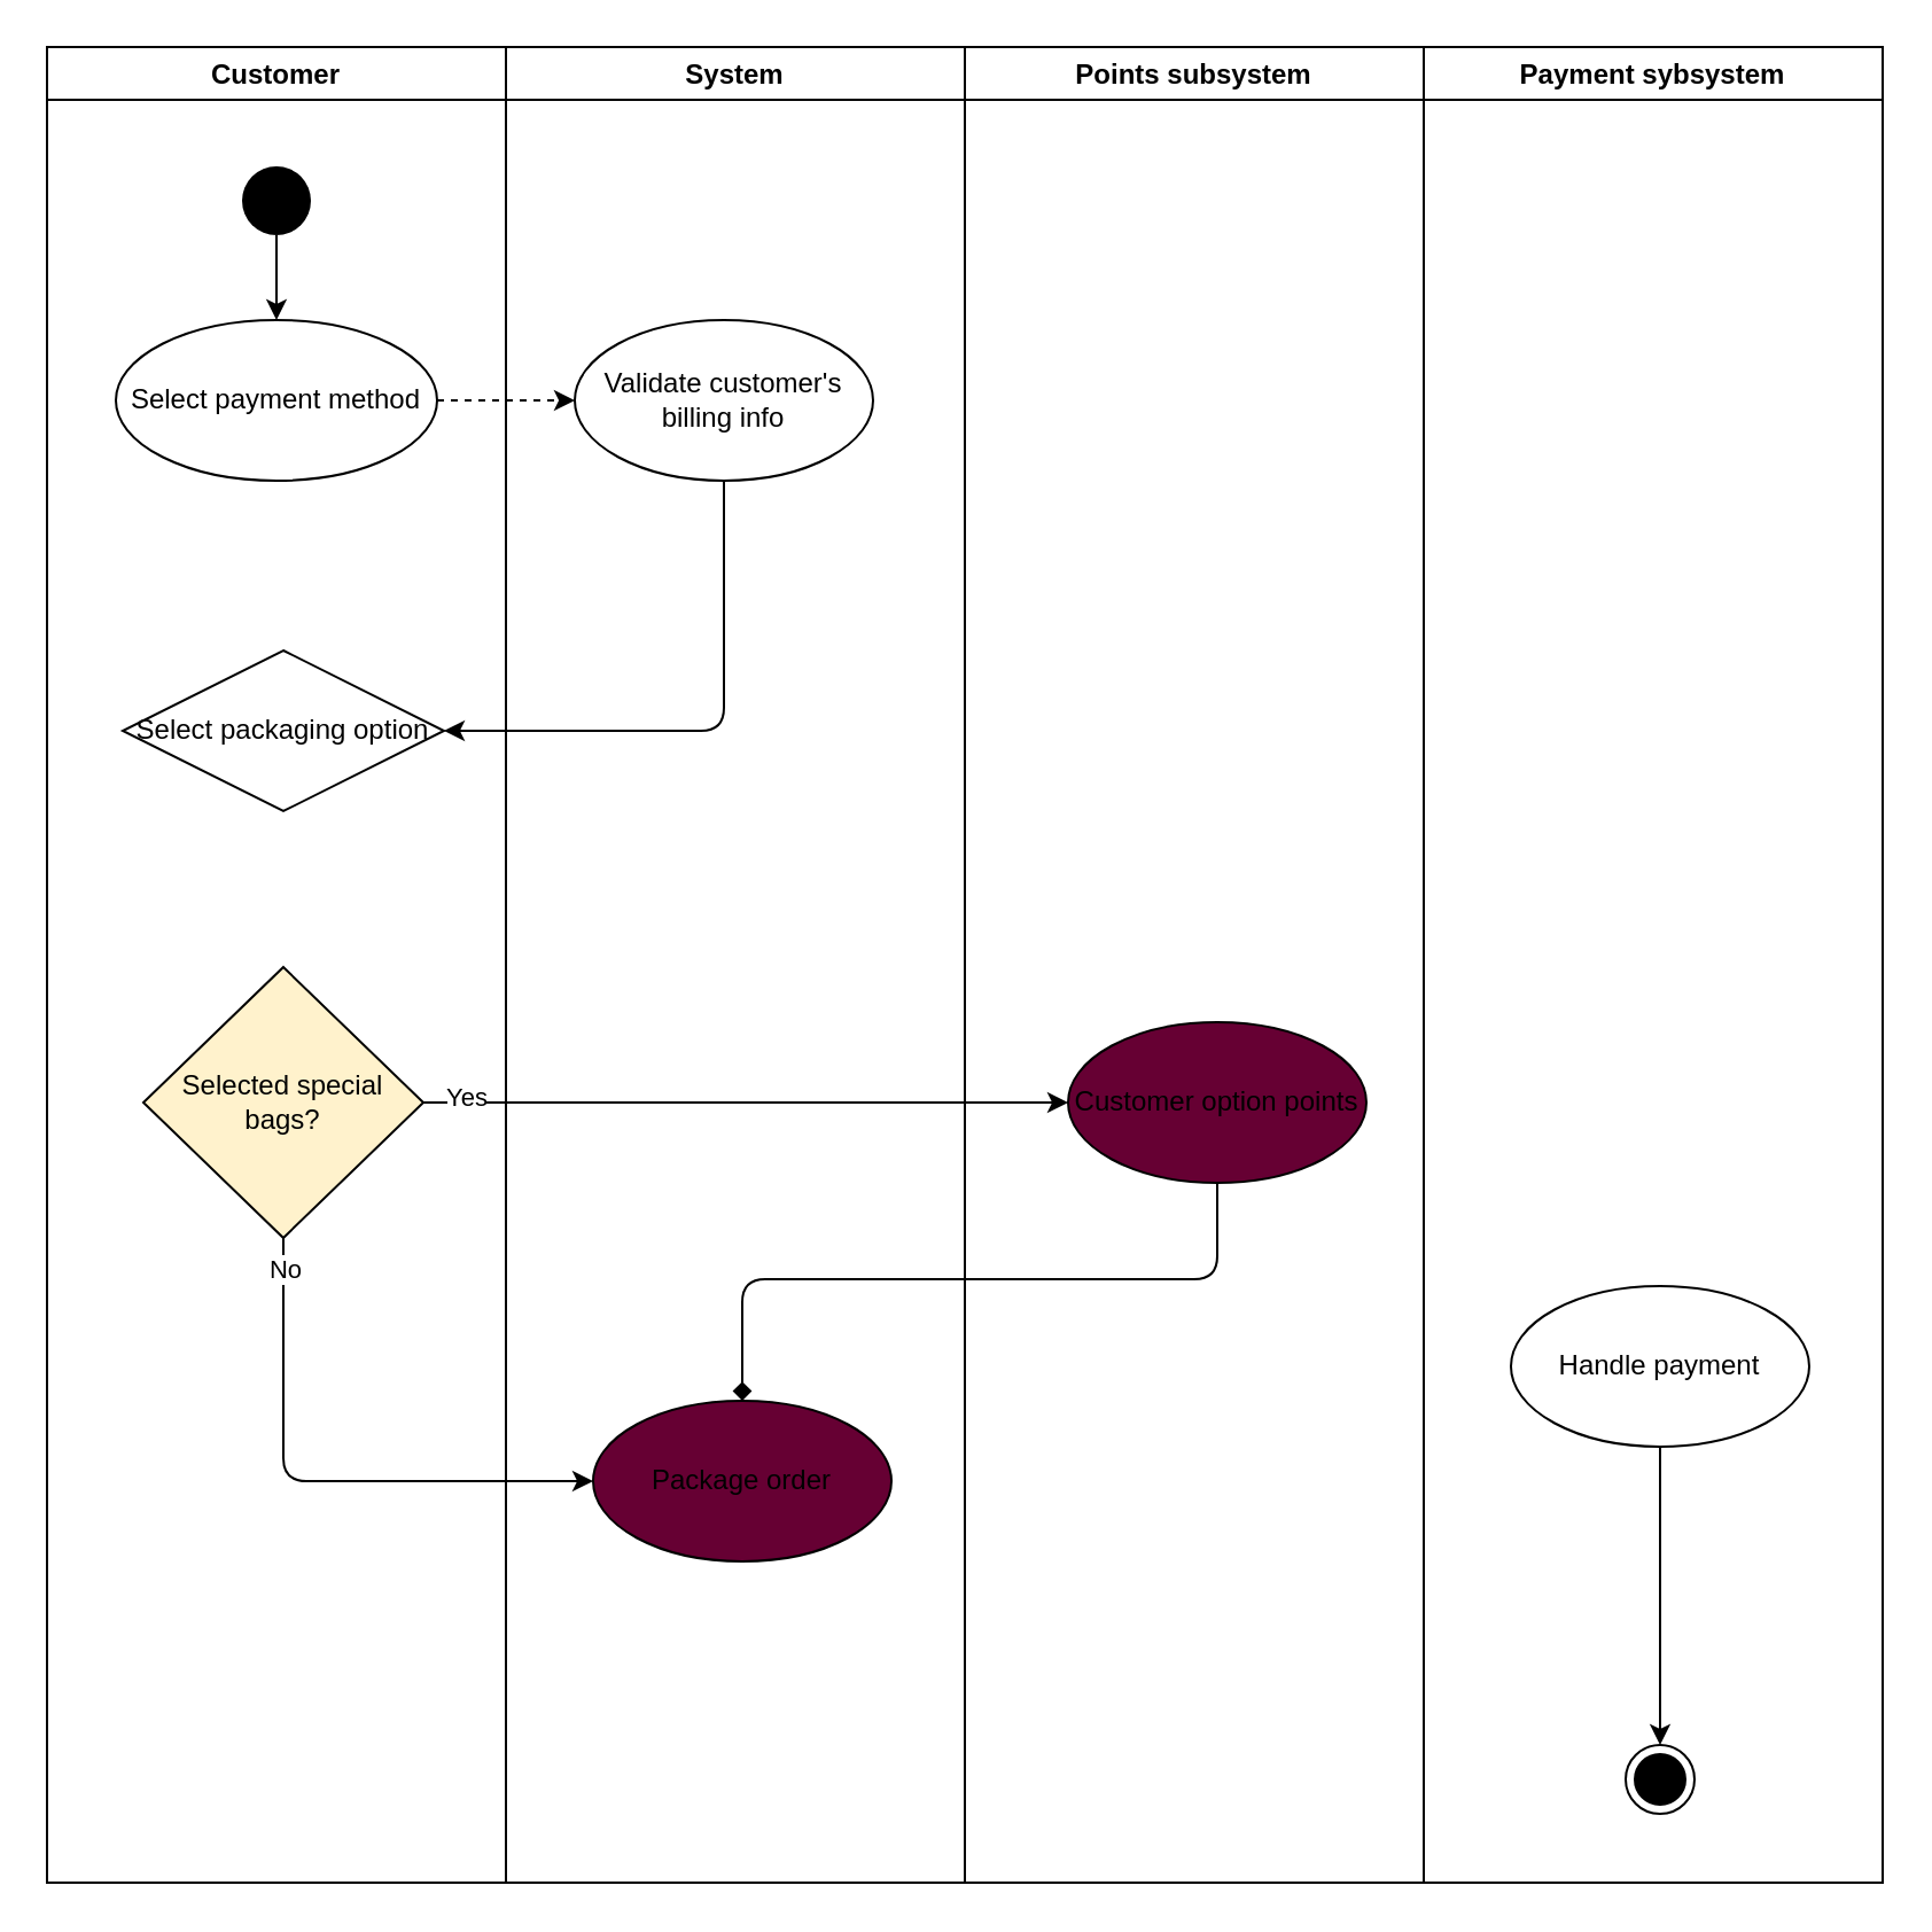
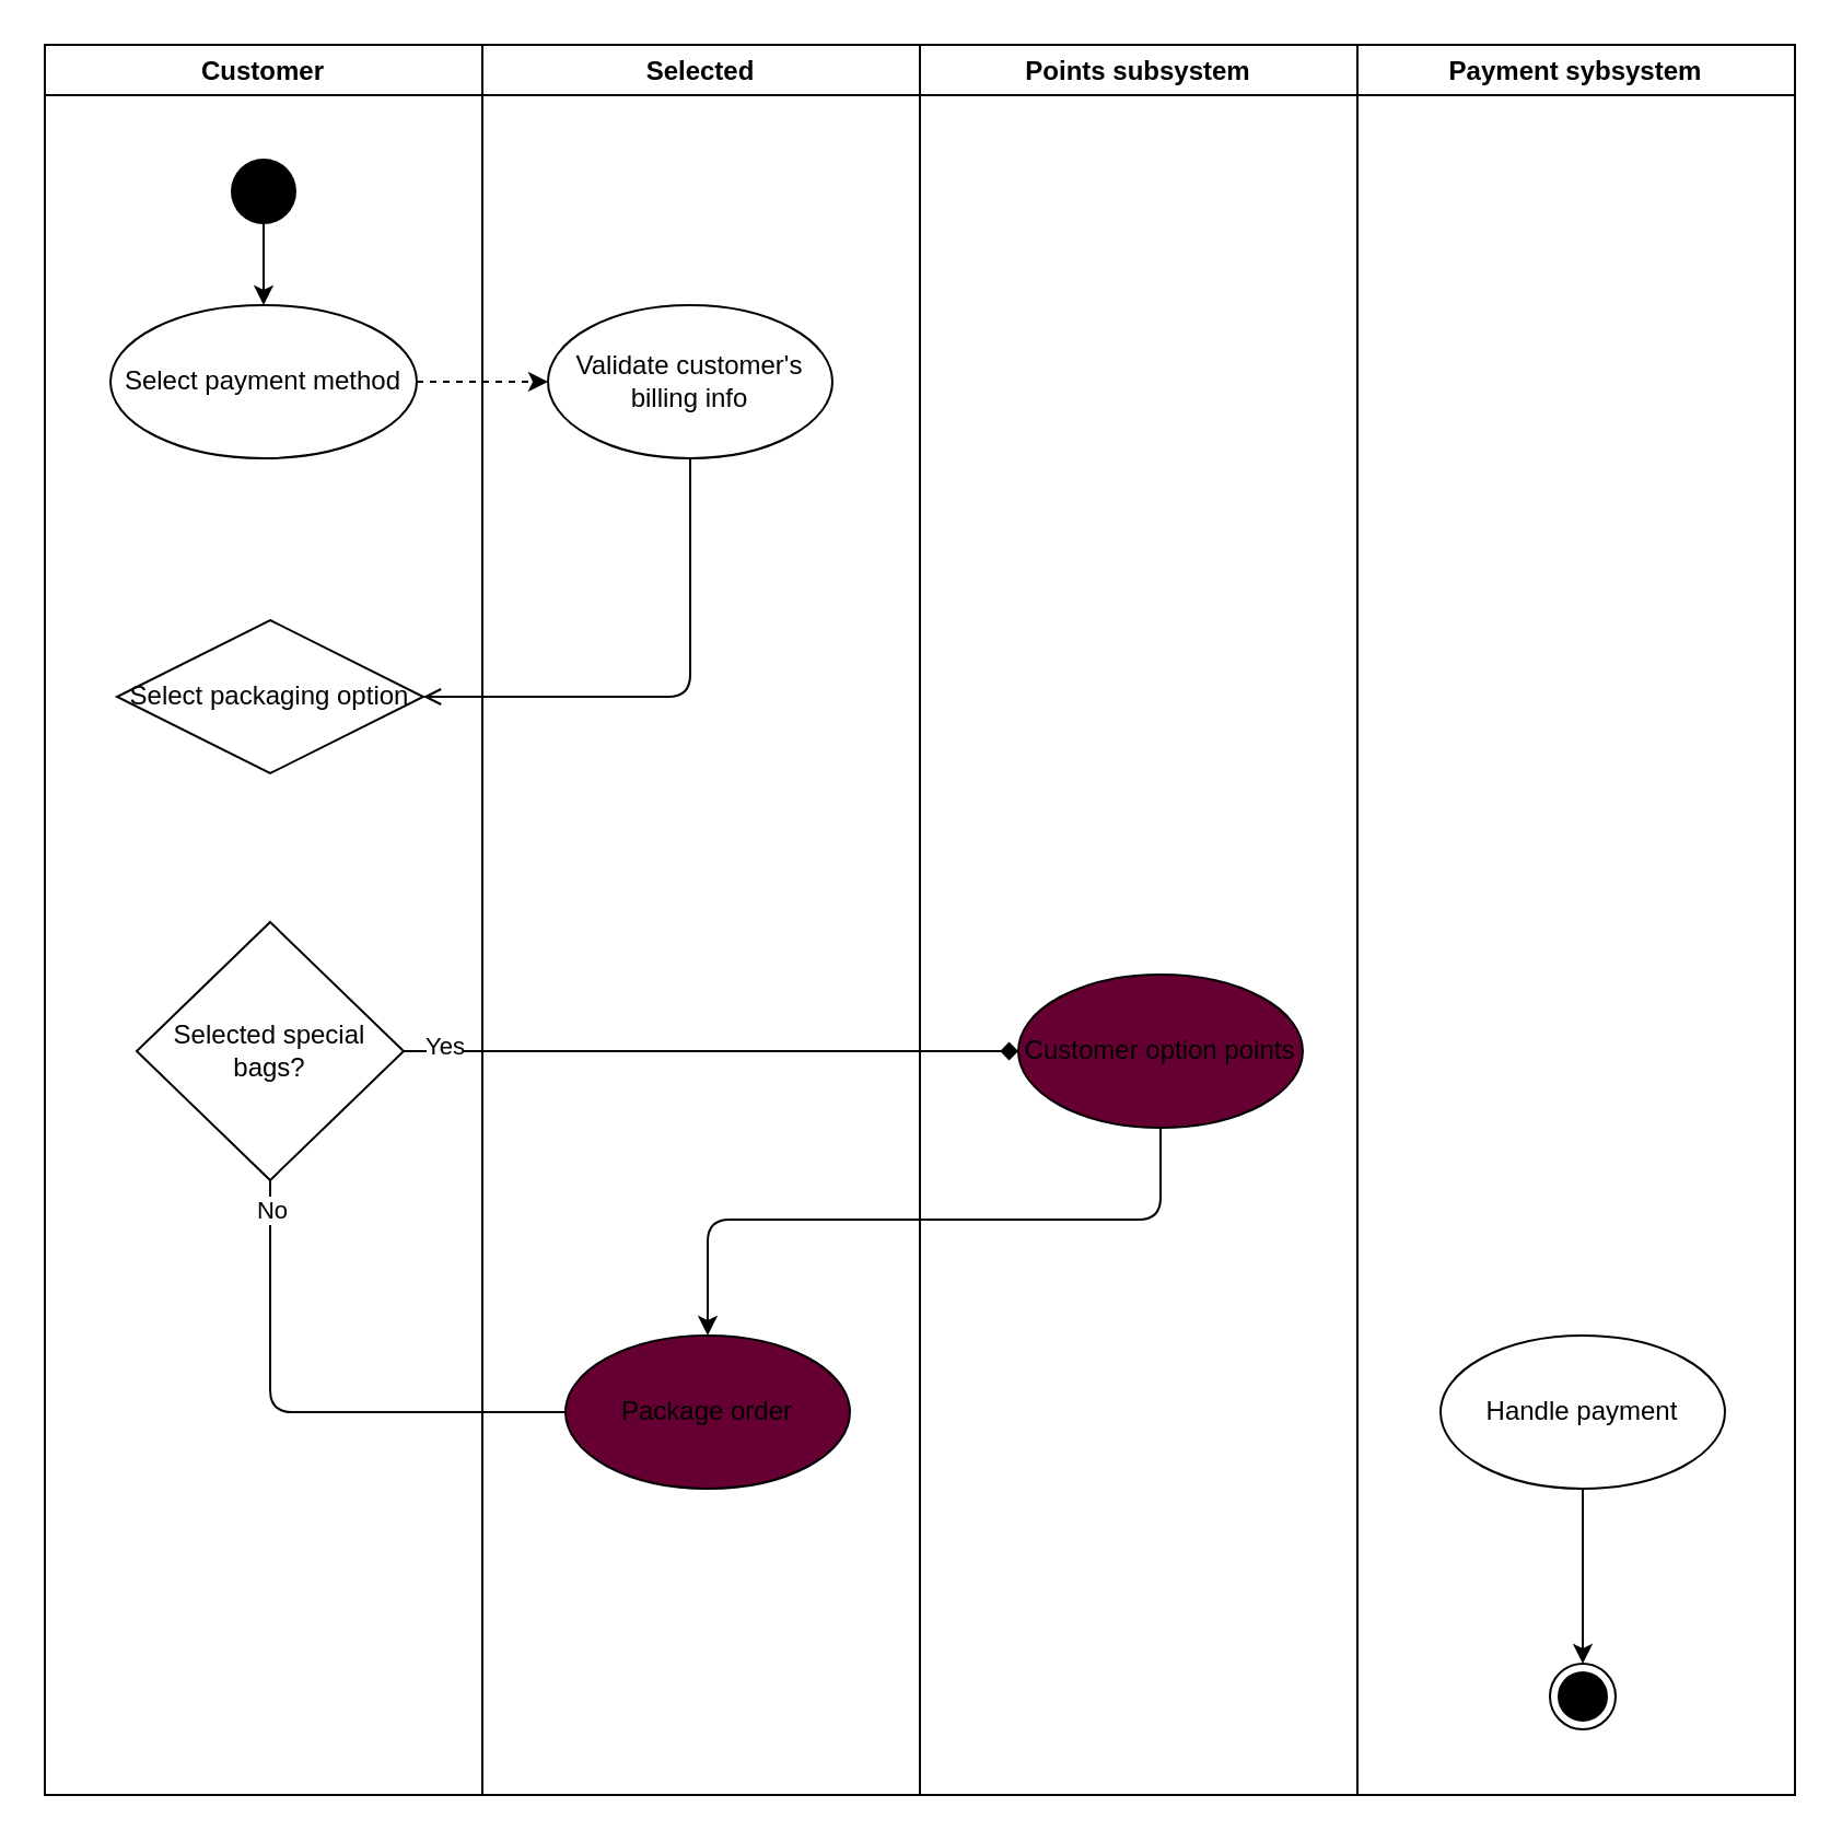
- <mxCell id="8" value="System" style="swimlane;startSize=23;" vertex="1" parent="1"><mxGeometry x="220" y="20" width="200" height="800" as="geometry"><mxRectangle x="270" y="160" width="130" height="23" as="alternateBounds" /></mxGeometry></mxCell>
+ <mxCell id="8" value="Selected" style="swimlane;startSize=23;" vertex="1" parent="1"><mxGeometry x="220" y="20" width="200" height="800" as="geometry"><mxRectangle x="270" y="160" width="130" height="23" as="alternateBounds" /></mxGeometry></mxCell>
- <mxCell id="18" style="edgeStyle=orthogonalEdgeStyle;html=1;" edge="1" parent="1" source="9" target="6"><mxGeometry relative="1" as="geometry"><Array as="points"><mxPoint x="315" y="318" /></Array></mxGeometry></mxCell>
+ <mxCell id="18" style="edgeStyle=orthogonalEdgeStyle;html=1;endArrow=open;" edge="1" parent="1" source="9" target="6"><mxGeometry relative="1" as="geometry"><Array as="points"><mxPoint x="315" y="318" /></Array></mxGeometry></mxCell>
- <mxCell id="7" value="Selected special bags?" style="rhombus;whiteSpace=wrap;html=1;fillColor=#fff2cc;" vertex="1" parent="2"><mxGeometry x="42" y="401" width="122" height="118" as="geometry" /></mxCell>
+ <mxCell id="7" value="Selected special bags?" style="rhombus;whiteSpace=wrap;html=1;" vertex="1" parent="2"><mxGeometry x="42" y="401" width="122" height="118" as="geometry" /></mxCell>
- <mxCell id="19" style="edgeStyle=orthogonalEdgeStyle;html=1;" edge="1" parent="1" source="7" target="16"><mxGeometry relative="1" as="geometry" /></mxCell>
+ <mxCell id="19" style="edgeStyle=orthogonalEdgeStyle;html=1;endArrow=diamond;" edge="1" parent="1" source="7" target="16"><mxGeometry relative="1" as="geometry" /></mxCell>
- <mxCell id="14" value="Handle payment" style="ellipse;whiteSpace=wrap;html=1;" vertex="1" parent="11"><mxGeometry x="38" y="540" width="130" height="70" as="geometry" /></mxCell>
+ <mxCell id="14" value="Handle payment" style="ellipse;whiteSpace=wrap;html=1;" vertex="1" parent="11"><mxGeometry x="38" y="590" width="130" height="70" as="geometry" /></mxCell>
- <mxCell id="23" style="edgeStyle=orthogonalEdgeStyle;html=1;endArrow=diamond;" edge="1" parent="1" source="16" target="10"><mxGeometry relative="1" as="geometry"><Array as="points"><mxPoint x="530" y="557" /><mxPoint x="323" y="557" /></Array></mxGeometry></mxCell>
+ <mxCell id="23" style="edgeStyle=orthogonalEdgeStyle;html=1;" edge="1" parent="1" source="16" target="10"><mxGeometry relative="1" as="geometry"><Array as="points"><mxPoint x="530" y="557" /><mxPoint x="323" y="557" /></Array></mxGeometry></mxCell>
- <mxCell id="21" style="edgeStyle=orthogonalEdgeStyle;html=1;" edge="1" parent="1" source="7" target="10"><mxGeometry relative="1" as="geometry"><Array as="points"><mxPoint x="123" y="645" /></Array></mxGeometry></mxCell>
+ <mxCell id="21" style="edgeStyle=orthogonalEdgeStyle;html=1;endArrow=none;" edge="1" parent="1" source="7" target="10"><mxGeometry relative="1" as="geometry"><Array as="points"><mxPoint x="123" y="645" /></Array></mxGeometry></mxCell>
